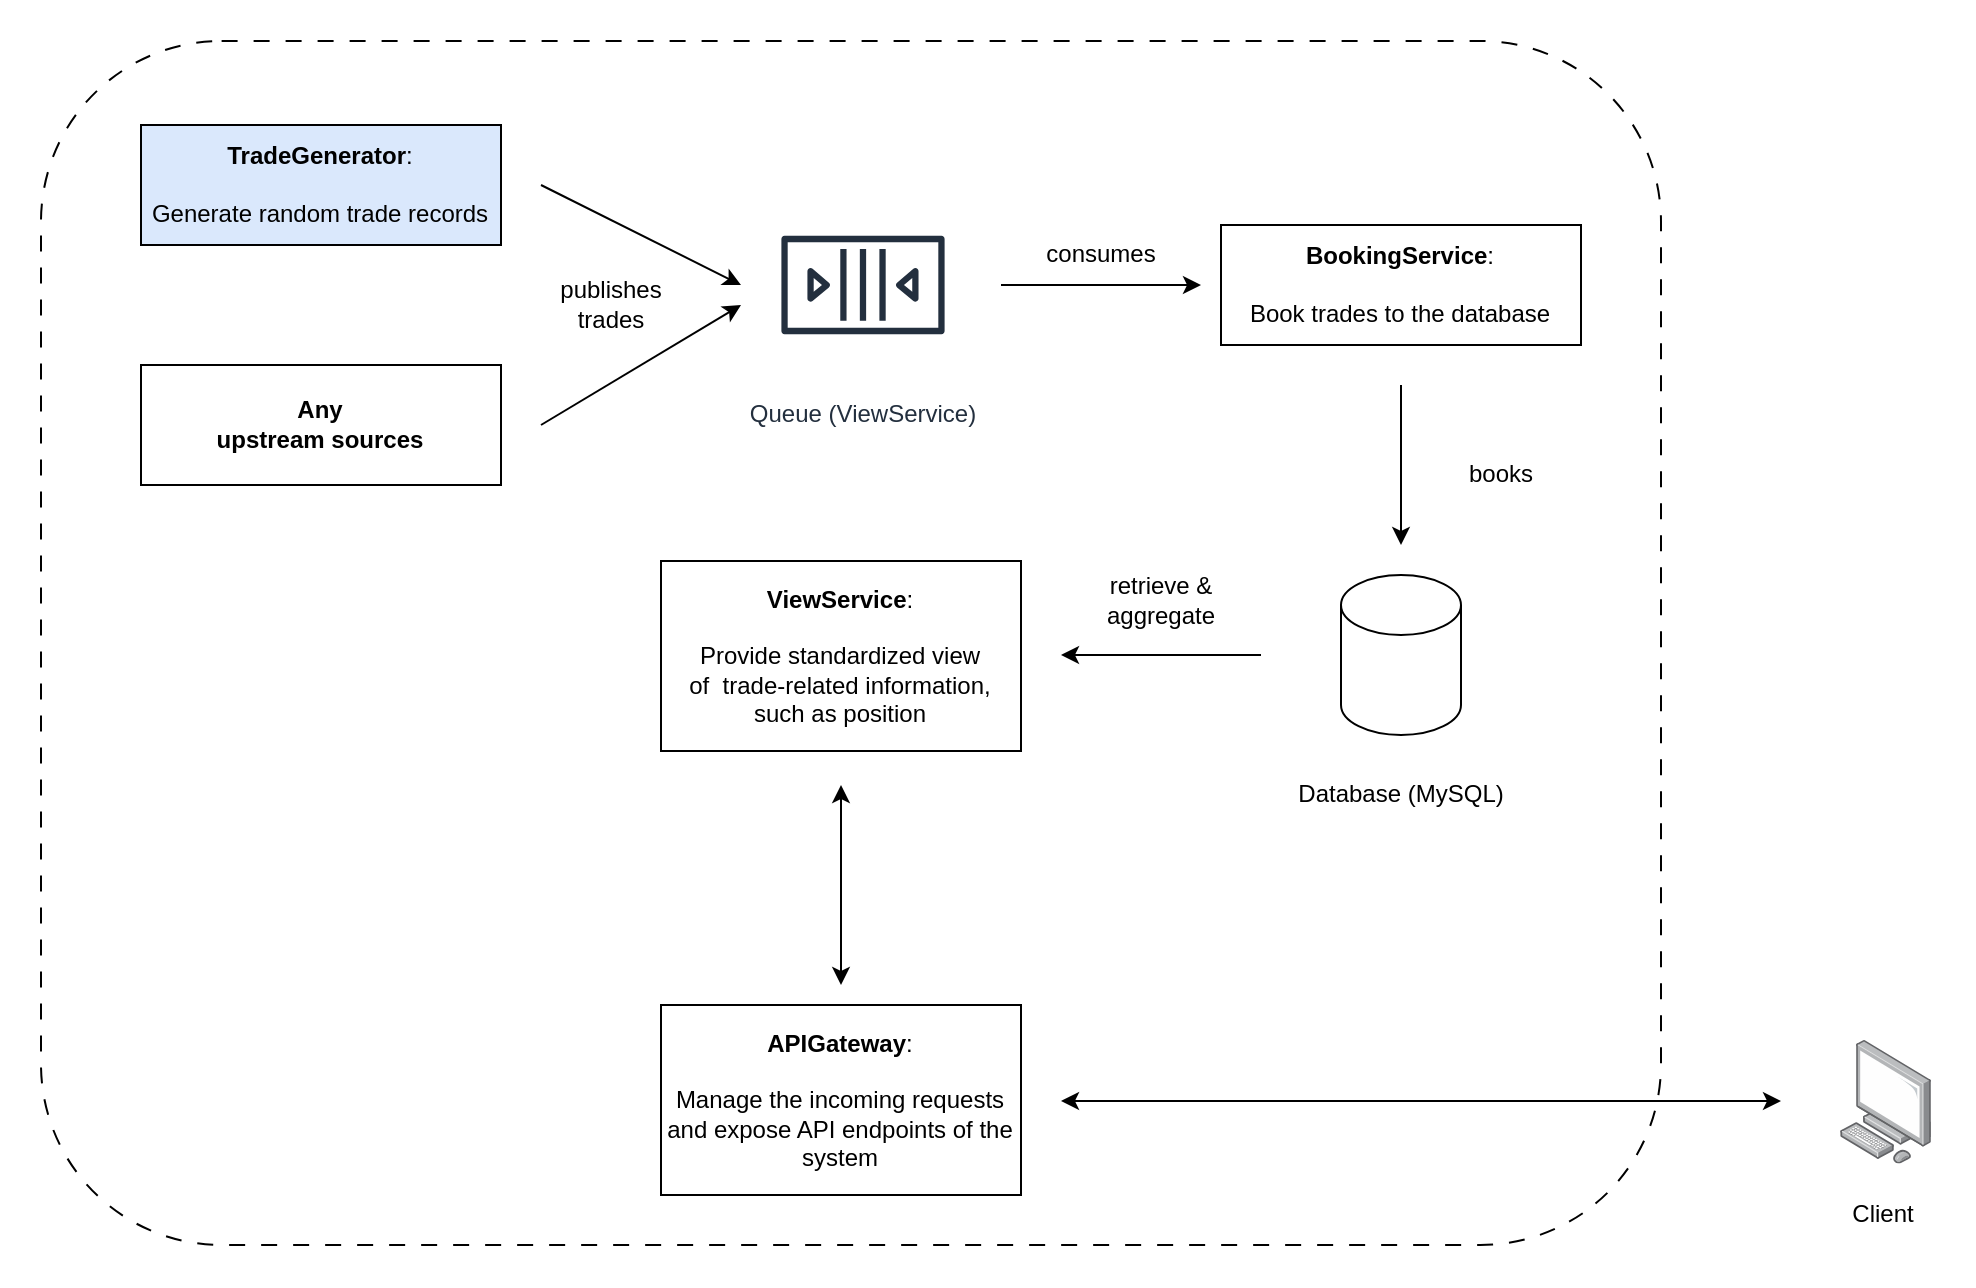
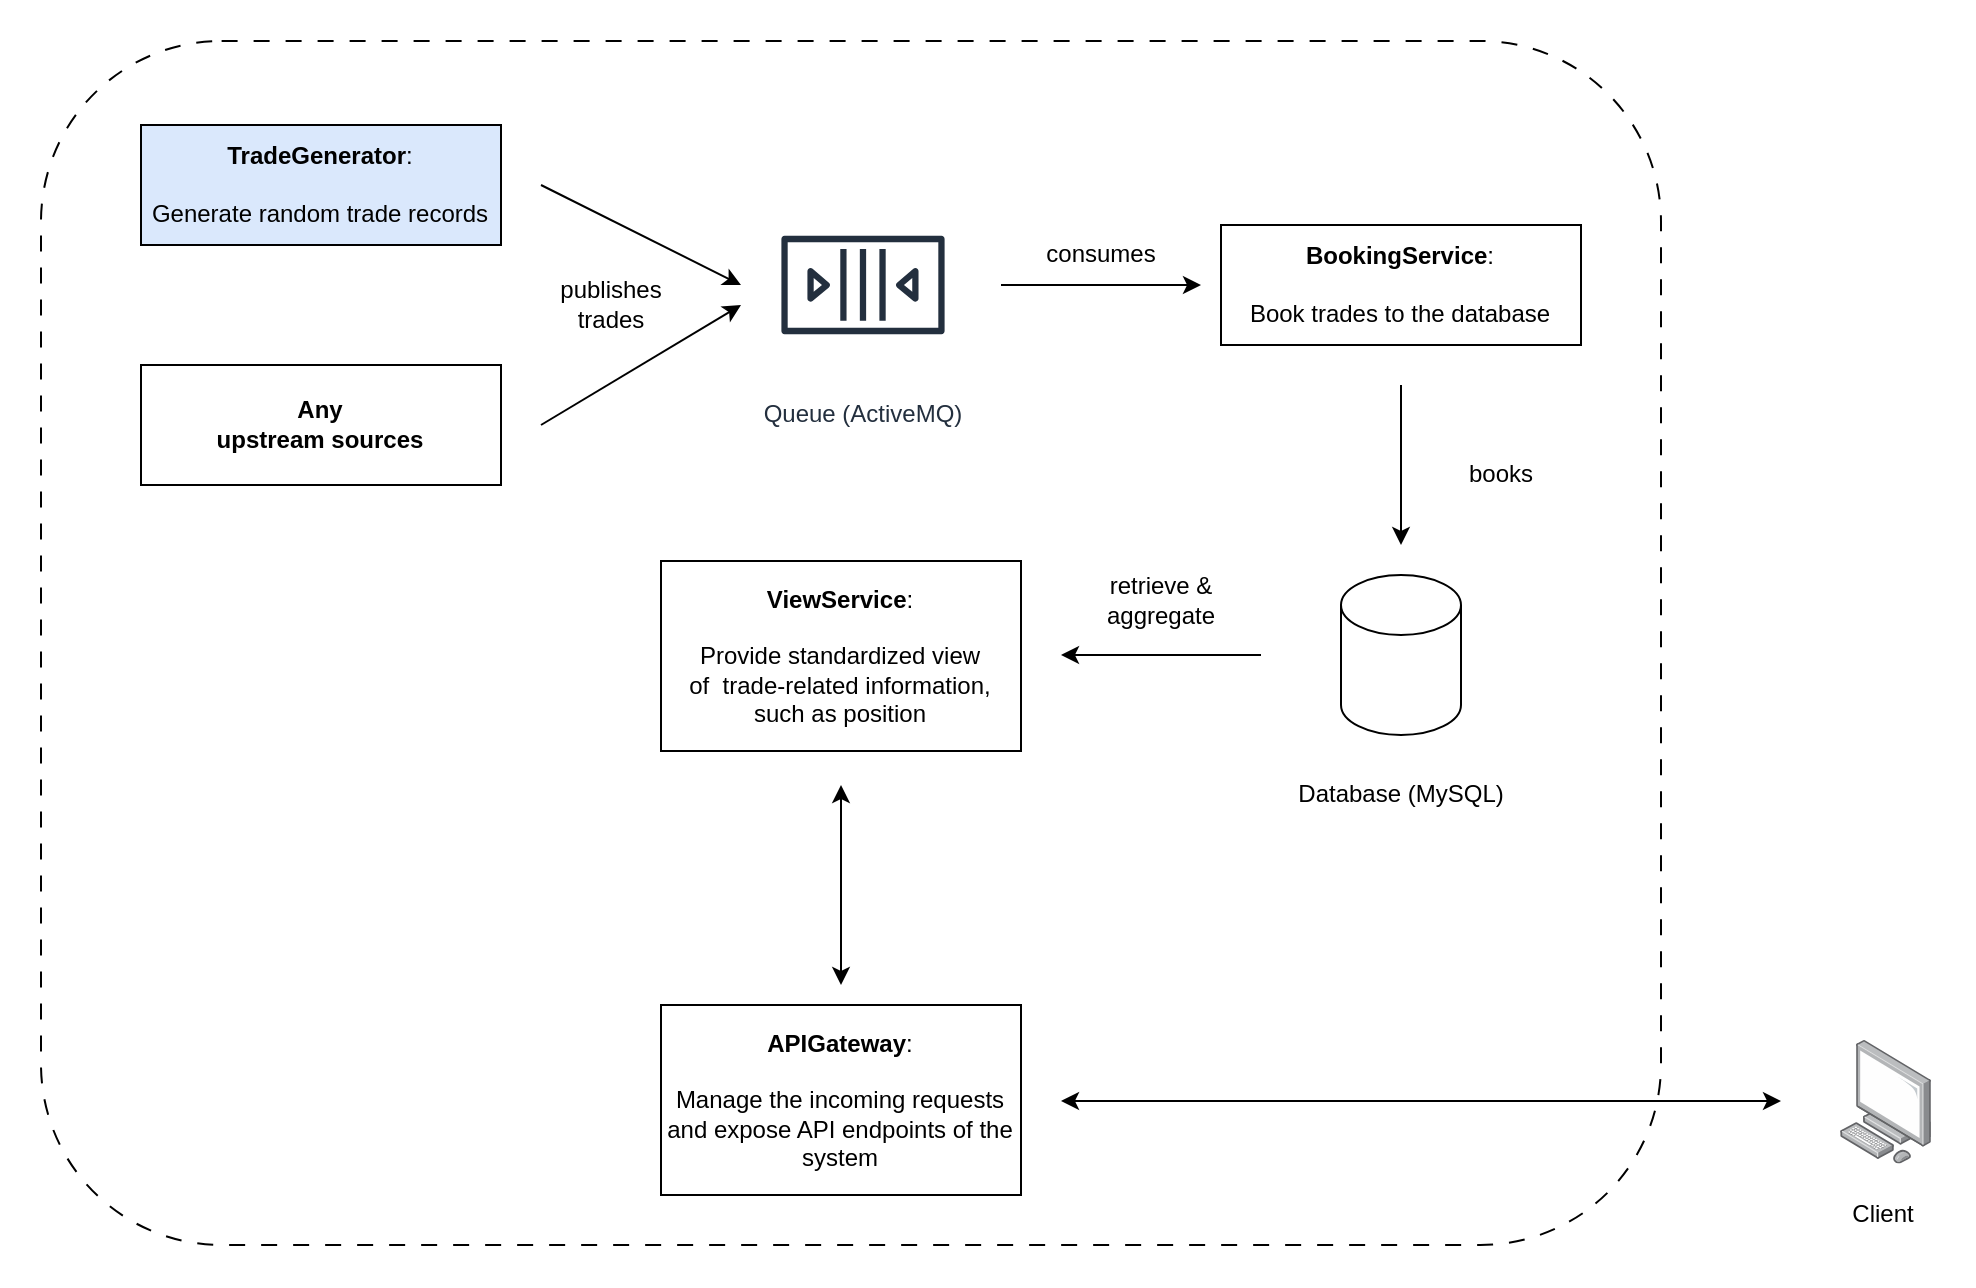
- <mxCell id="5" value="Queue (ViewService)" style="sketch=0;outlineConnect=0;fontColor=#232F3E;gradientColor=none;strokeColor=#232F3E;fillColor=#ffffff;dashed=0;verticalLabelPosition=bottom;verticalAlign=top;align=center;html=1;fontSize=12;fontStyle=0;aspect=fixed;shape=mxgraph.aws4.resourceIcon;resIcon=mxgraph.aws4.queue;" vertex="1" parent="2"><mxGeometry x="360" y="71" width="102" height="102" as="geometry" /></mxCell>
+ <mxCell id="5" value="Queue (ActiveMQ)" style="sketch=0;outlineConnect=0;fontColor=#232F3E;gradientColor=none;strokeColor=#232F3E;fillColor=#ffffff;dashed=0;verticalLabelPosition=bottom;verticalAlign=top;align=center;html=1;fontSize=12;fontStyle=0;aspect=fixed;shape=mxgraph.aws4.resourceIcon;resIcon=mxgraph.aws4.queue;" vertex="1" parent="2"><mxGeometry x="360" y="71" width="102" height="102" as="geometry" /></mxCell>
